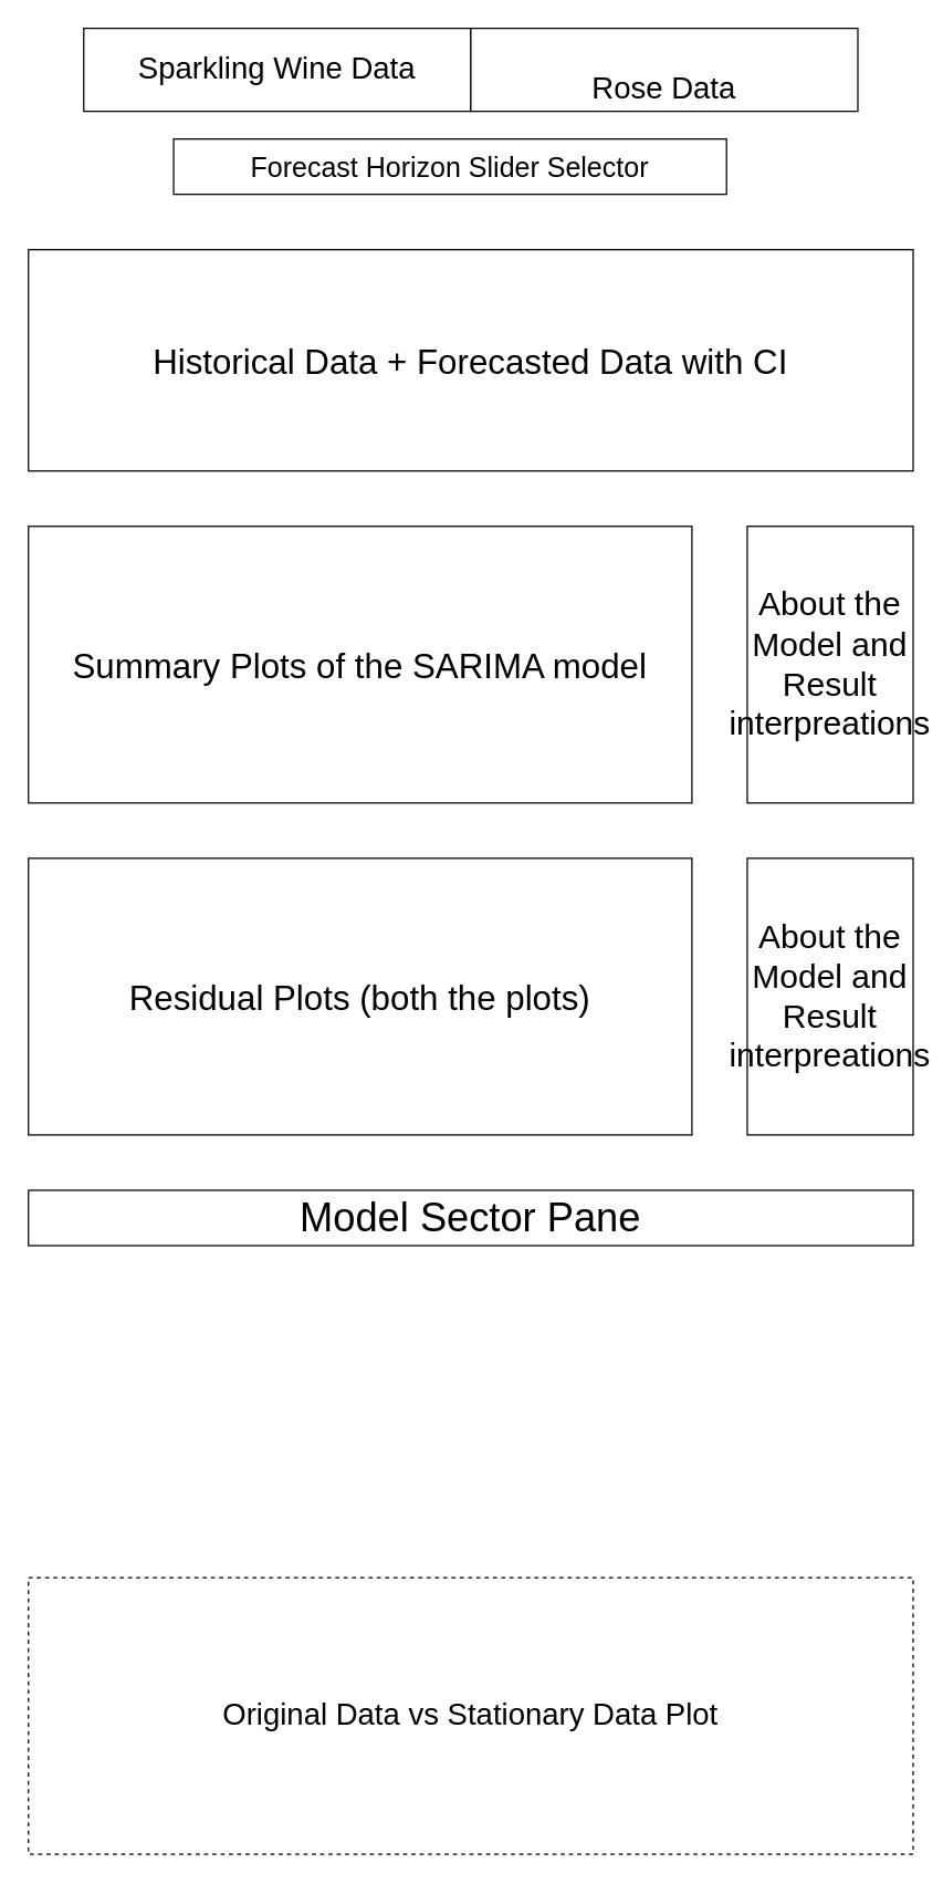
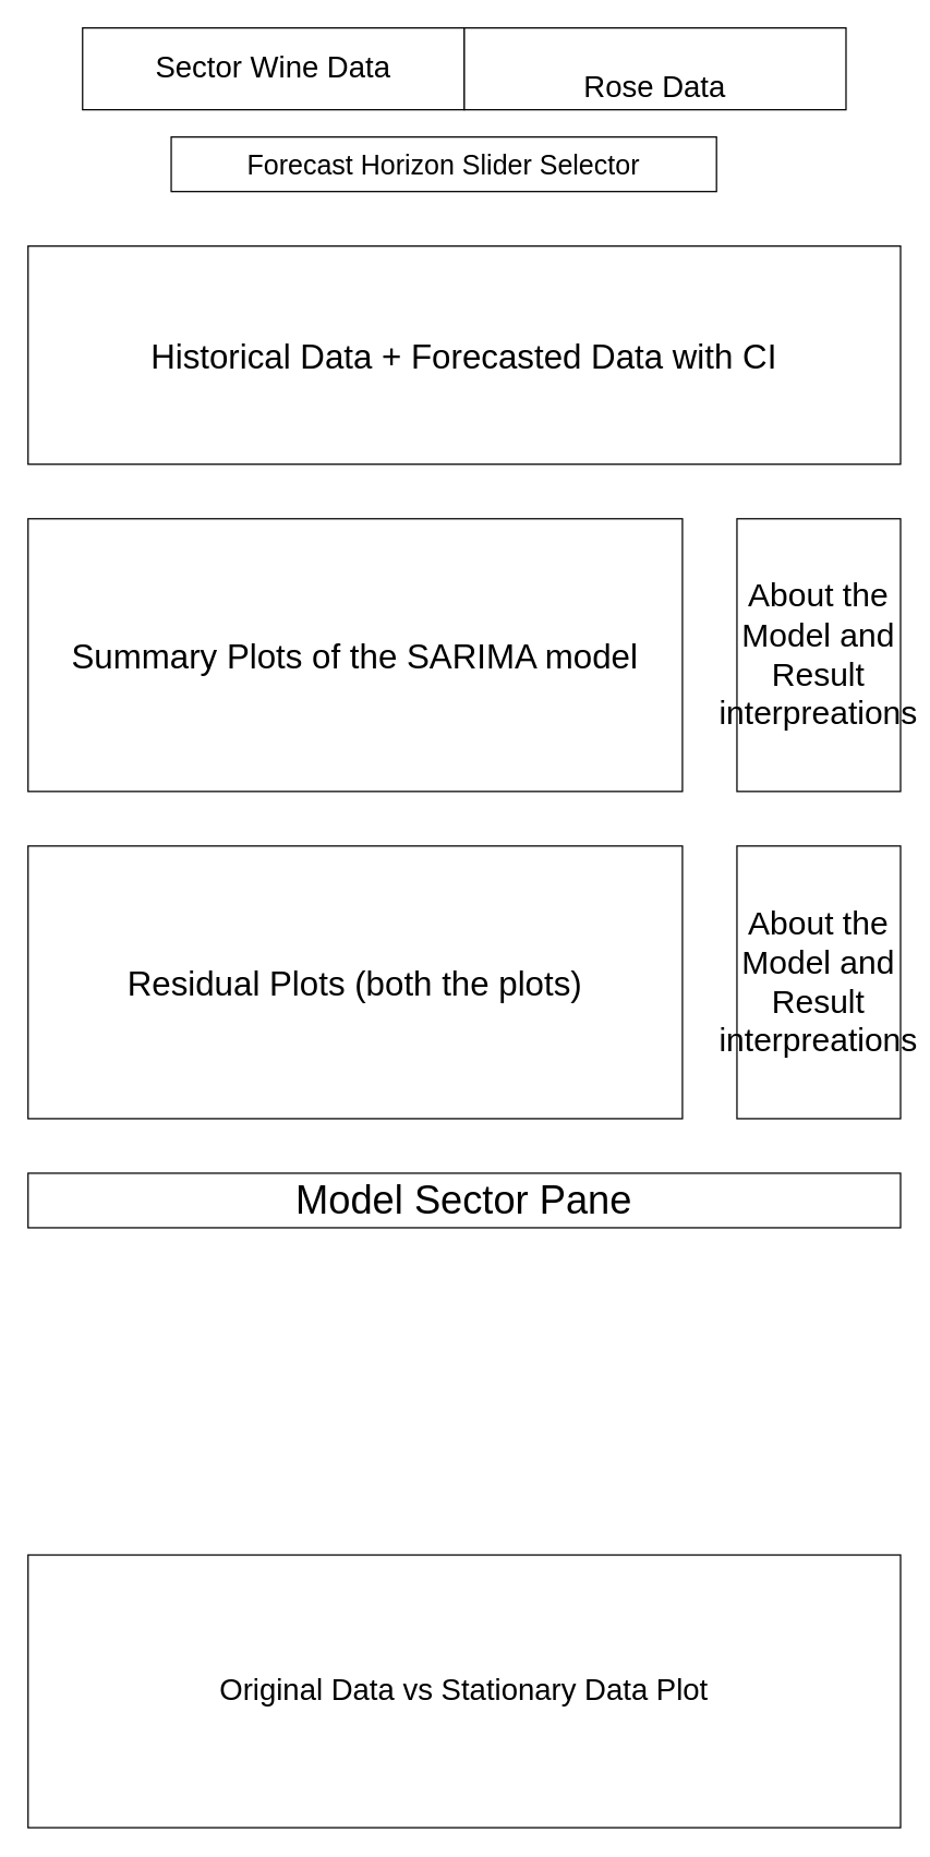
- <mxCell id="2" value="&lt;font style=&quot;font-size: 22px;&quot;&gt;Sparkling Wine Data&lt;/font&gt;" style="rounded=0;whiteSpace=wrap;html=1;" vertex="1" parent="1"><mxGeometry x="60" y="20" width="280" height="60" as="geometry" /></mxCell>
+ <mxCell id="2" value="&lt;font style=&quot;font-size: 22px;&quot;&gt;Sector Wine Data&lt;/font&gt;" style="rounded=0;whiteSpace=wrap;html=1;" vertex="1" parent="1"><mxGeometry x="60" y="20" width="280" height="60" as="geometry" /></mxCell>
- <mxCell id="8" value="&lt;font style=&quot;font-size: 22px;&quot;&gt;Original Data vs Stationary Data Plot&lt;/font&gt;" style="rounded=0;whiteSpace=wrap;html=1;dashed=1;" vertex="1" parent="1"><mxGeometry x="20" y="1140" width="640" height="200" as="geometry" /></mxCell>
+ <mxCell id="8" value="&lt;font style=&quot;font-size: 22px;&quot;&gt;Original Data vs Stationary Data Plot&lt;/font&gt;" style="rounded=0;whiteSpace=wrap;html=1;" vertex="1" parent="1"><mxGeometry x="20" y="1140" width="640" height="200" as="geometry" /></mxCell>
